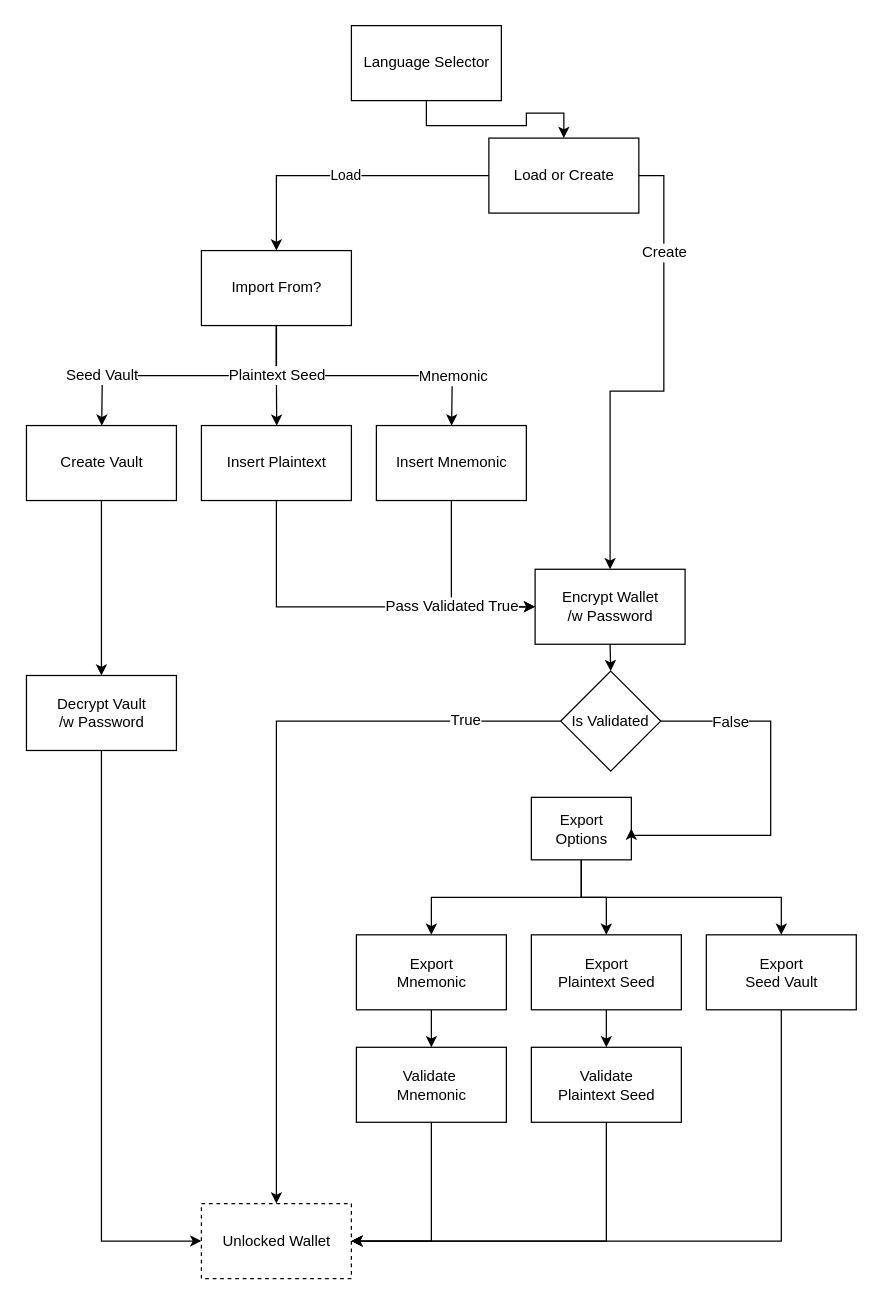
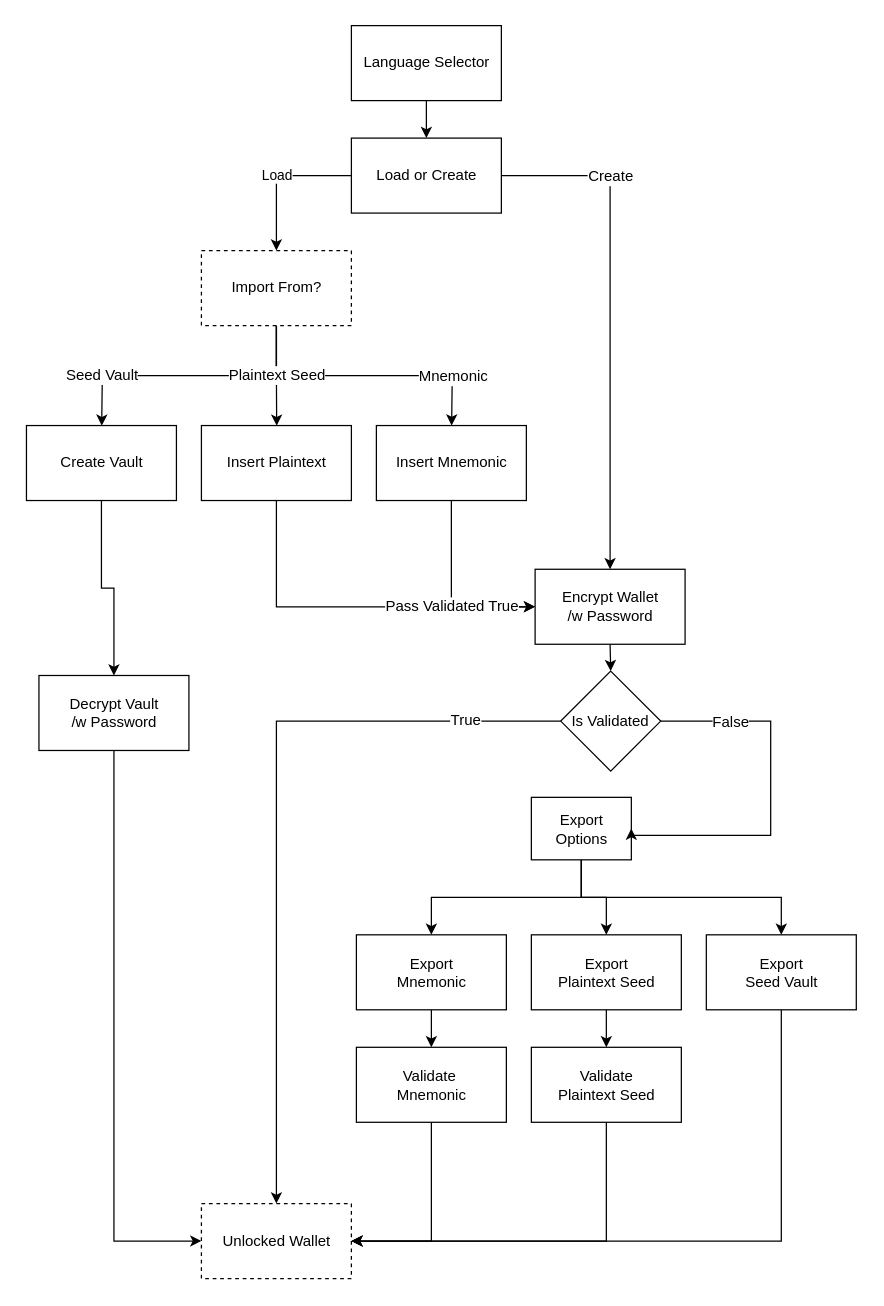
- <mxCell id="21" value="Load or Create&lt;br&gt;" style="rounded=0;whiteSpace=wrap;html=1;" parent="1" vertex="1"><mxGeometry x="390.5" y="110" width="120" height="60" as="geometry" /></mxCell>
+ <mxCell id="21" value="Load or Create&lt;br&gt;" style="rounded=0;whiteSpace=wrap;html=1;" parent="1" vertex="1"><mxGeometry x="280.5" y="110" width="120" height="60" as="geometry" /></mxCell>
- <mxCell id="10" value="Import From?&lt;br&gt;" style="rounded=0;whiteSpace=wrap;html=1;" parent="1" vertex="1"><mxGeometry x="160.5" y="200" width="120" height="60" as="geometry" /></mxCell>
+ <mxCell id="10" value="Import From?&lt;br&gt;" style="rounded=0;whiteSpace=wrap;html=1;dashed=1;" parent="1" vertex="1"><mxGeometry x="160.5" y="200" width="120" height="60" as="geometry" /></mxCell>
- <mxCell id="40" value="Decrypt Vault&lt;br&gt;/w Password&lt;br&gt;" style="rounded=0;whiteSpace=wrap;html=1;" parent="1" vertex="1"><mxGeometry x="20.5" y="540" width="120" height="60" as="geometry" /></mxCell>
+ <mxCell id="40" value="Decrypt Vault&lt;br&gt;/w Password&lt;br&gt;" style="rounded=0;whiteSpace=wrap;html=1;" parent="1" vertex="1"><mxGeometry x="30.5" y="540" width="120" height="60" as="geometry" /></mxCell>
